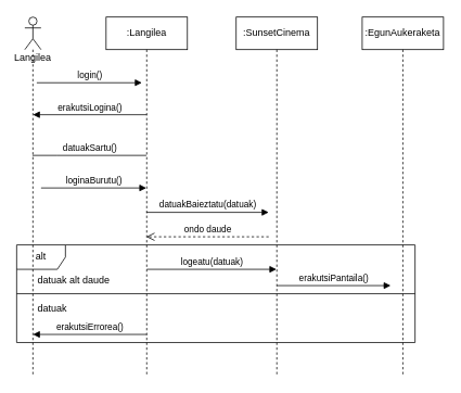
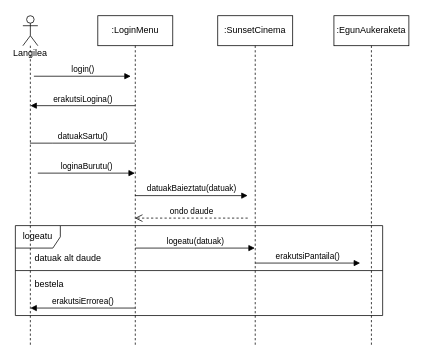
- <mxCell id="4" value=":Langilea" style="shape=umlLifeline;perimeter=lifelinePerimeter;whiteSpace=wrap;html=1;container=1;collapsible=0;recursiveResize=0;outlineConnect=0;" parent="1" vertex="1"><mxGeometry x="130" y="20" width="100" height="440" as="geometry" /></mxCell>
+ <mxCell id="4" value=":LoginMenu" style="shape=umlLifeline;perimeter=lifelinePerimeter;whiteSpace=wrap;html=1;container=1;collapsible=0;recursiveResize=0;outlineConnect=0;" parent="1" vertex="1"><mxGeometry x="130" y="20" width="100" height="440" as="geometry" /></mxCell>
- <mxCell id="2" value="alt" style="shape=umlFrame;whiteSpace=wrap;html=1;" parent="1" vertex="1"><mxGeometry x="20" y="300" width="490" height="120" as="geometry" /></mxCell>
+ <mxCell id="2" value="logeatu" style="shape=umlFrame;whiteSpace=wrap;html=1;" parent="1" vertex="1"><mxGeometry x="20" y="300" width="490" height="120" as="geometry" /></mxCell>
- <mxCell id="17" value="datuak" style="text;strokeColor=none;fillColor=none;align=left;verticalAlign=top;spacingLeft=4;spacingRight=4;overflow=hidden;rotatable=0;points=[[0,0.5],[1,0.5]];portConstraint=eastwest;" parent="1" vertex="1"><mxGeometry x="40" y="364" width="50" height="26" as="geometry" /></mxCell>
+ <mxCell id="17" value="bestela" style="text;strokeColor=none;fillColor=none;align=left;verticalAlign=top;spacingLeft=4;spacingRight=4;overflow=hidden;rotatable=0;points=[[0,0.5],[1,0.5]];portConstraint=eastwest;" parent="1" vertex="1"><mxGeometry x="40" y="364" width="50" height="26" as="geometry" /></mxCell>
